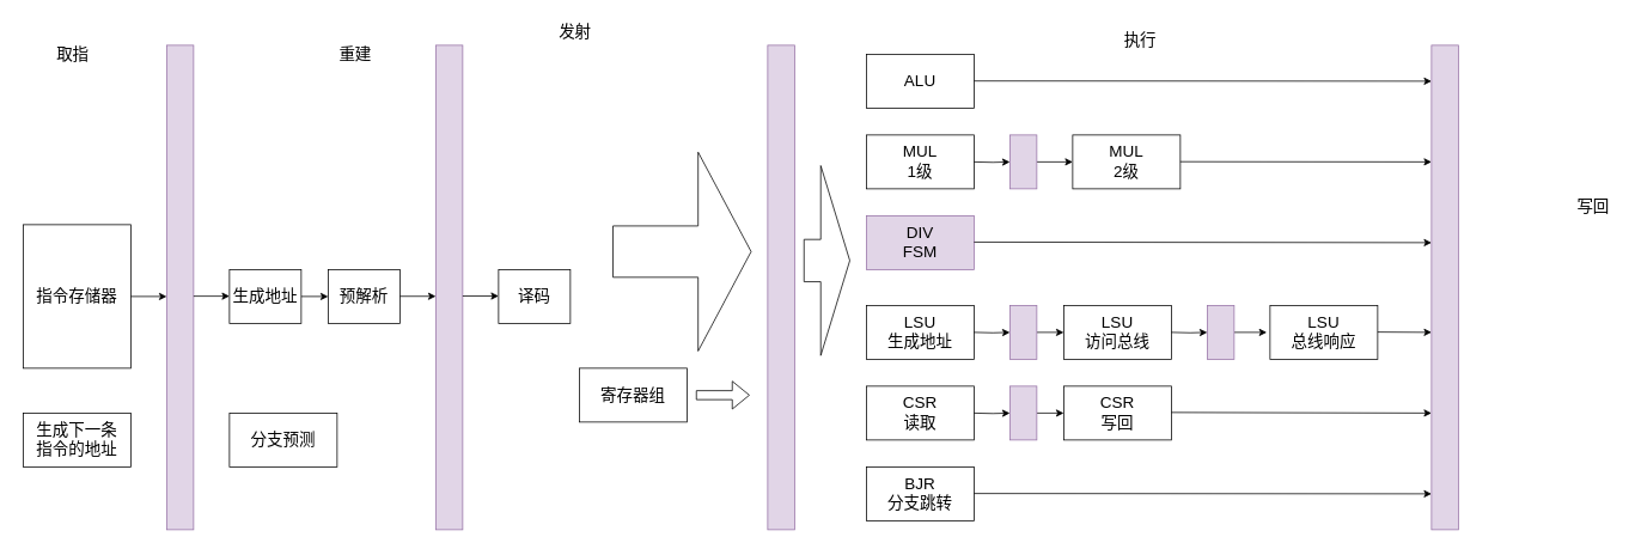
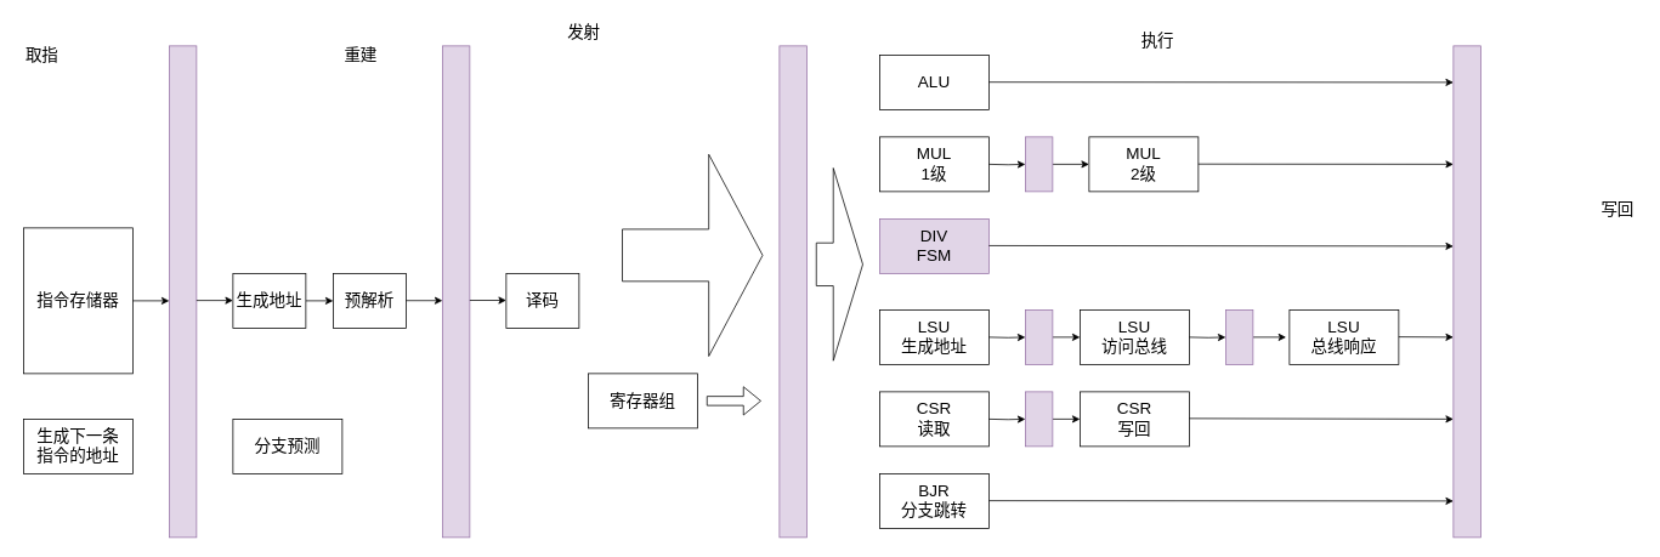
- <mxCell id="16" value="取指" style="text;html=1;align=center;verticalAlign=middle;resizable=0;points=[];autosize=1;strokeColor=none;fillColor=none;fontSize=18;" vertex="1" parent="1"><mxGeometry x="55" y="45" width="50" height="30" as="geometry" /></mxCell>
+ <mxCell id="16" value="取指" style="text;html=1;align=center;verticalAlign=middle;resizable=0;points=[];autosize=1;strokeColor=none;fillColor=none;fontSize=18;" vertex="1" parent="1"><mxGeometry x="20" y="45" width="50" height="30" as="geometry" /></mxCell>
